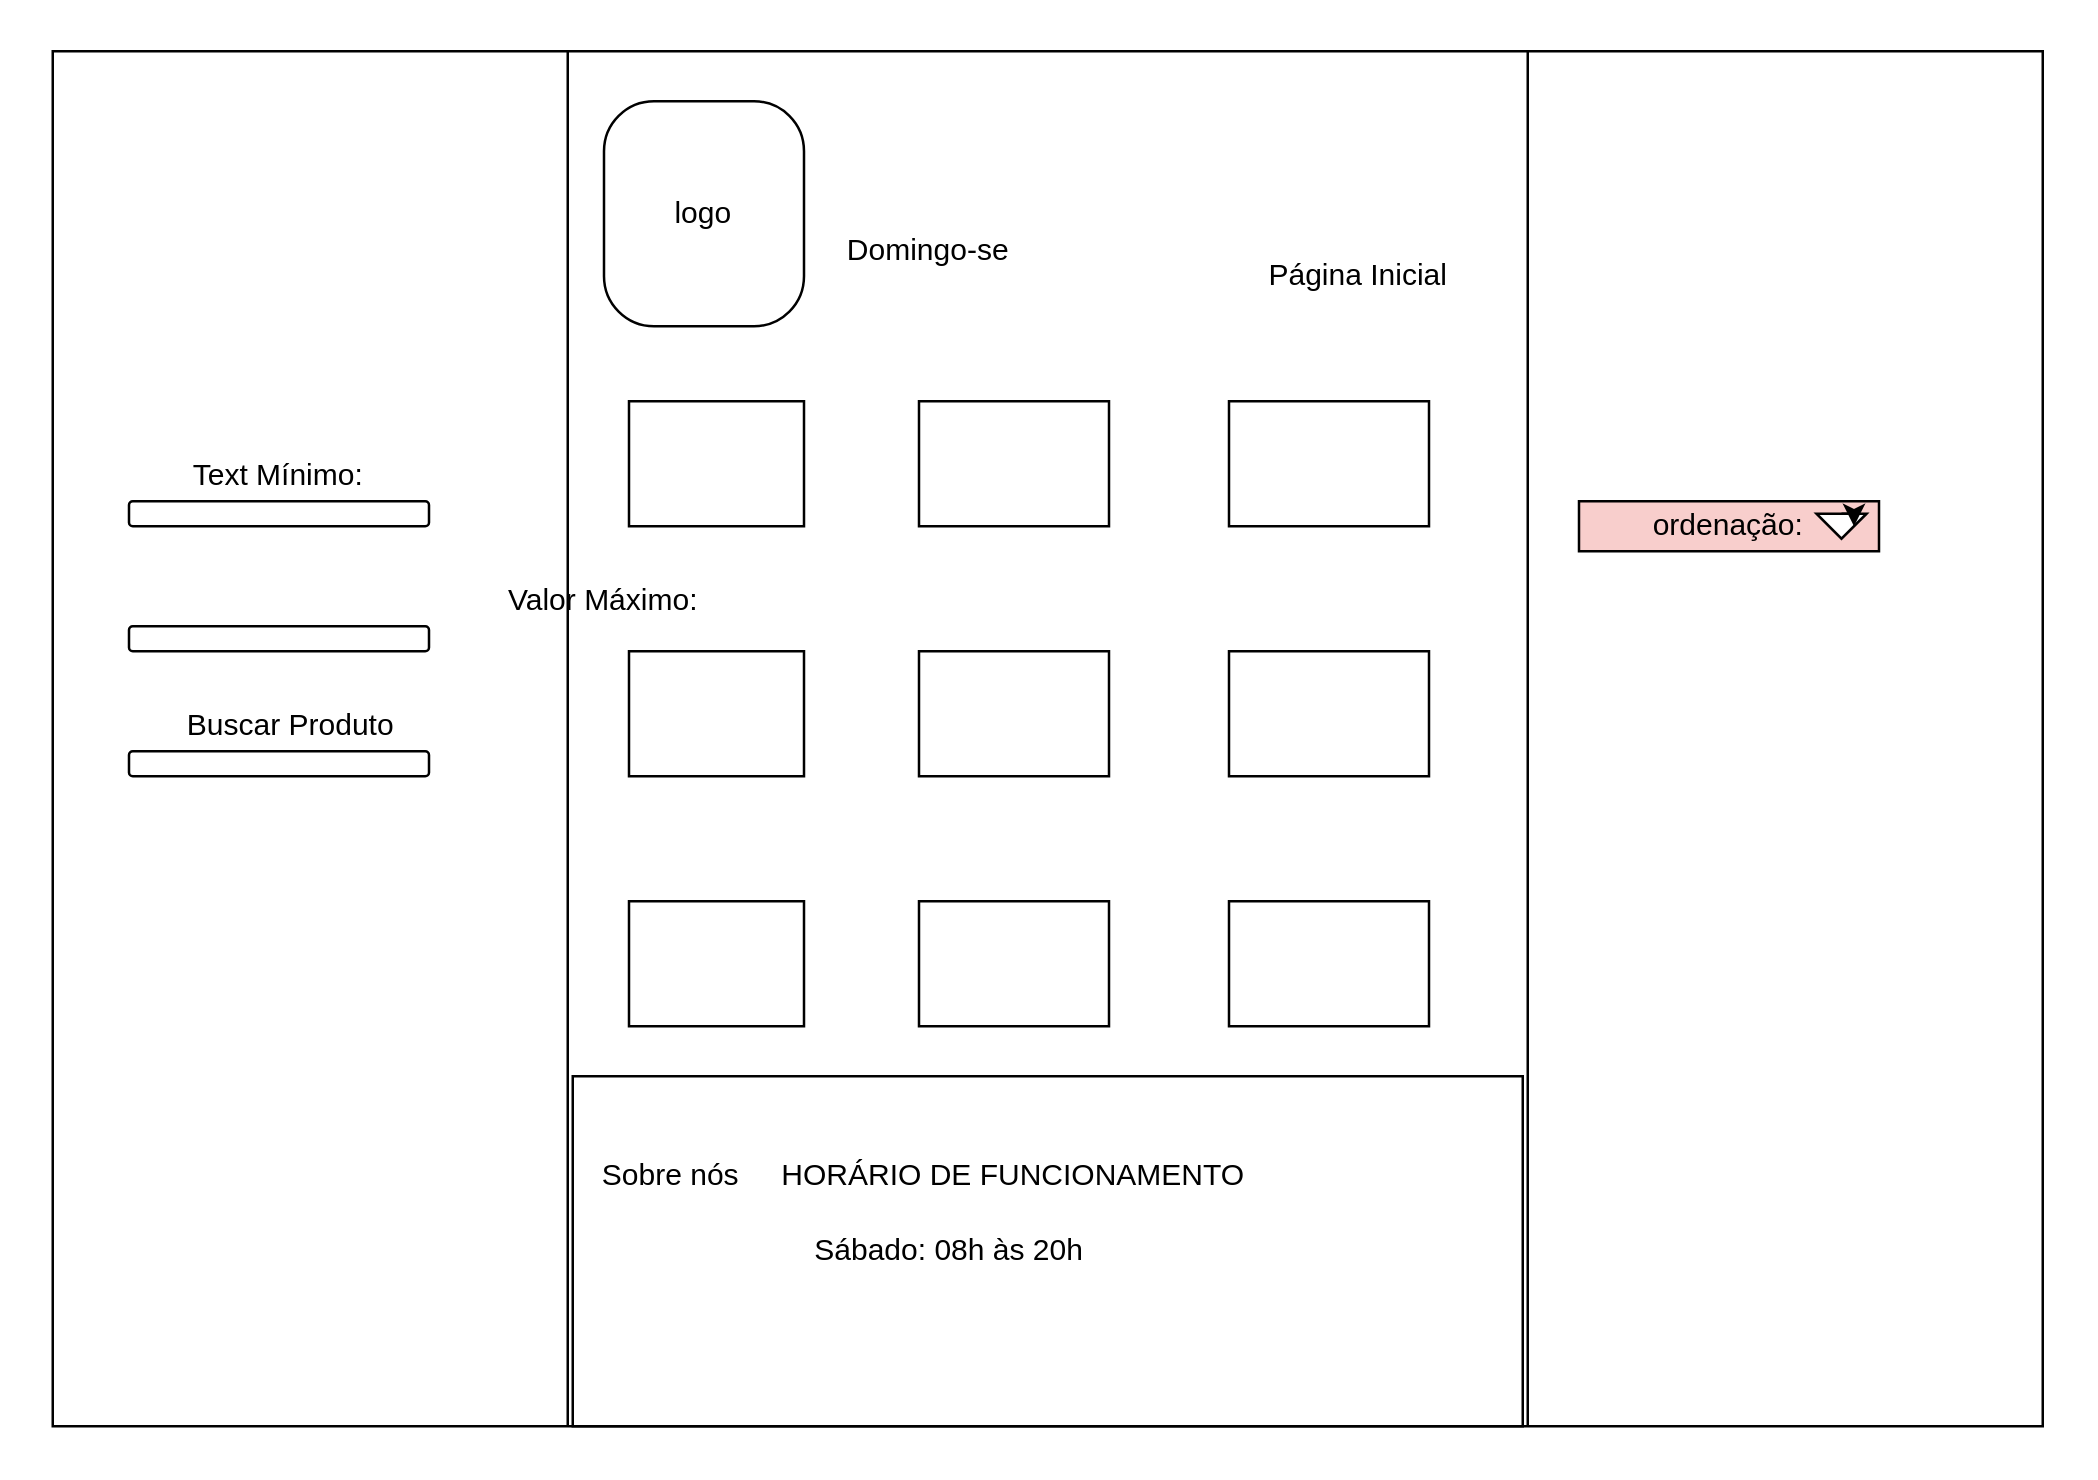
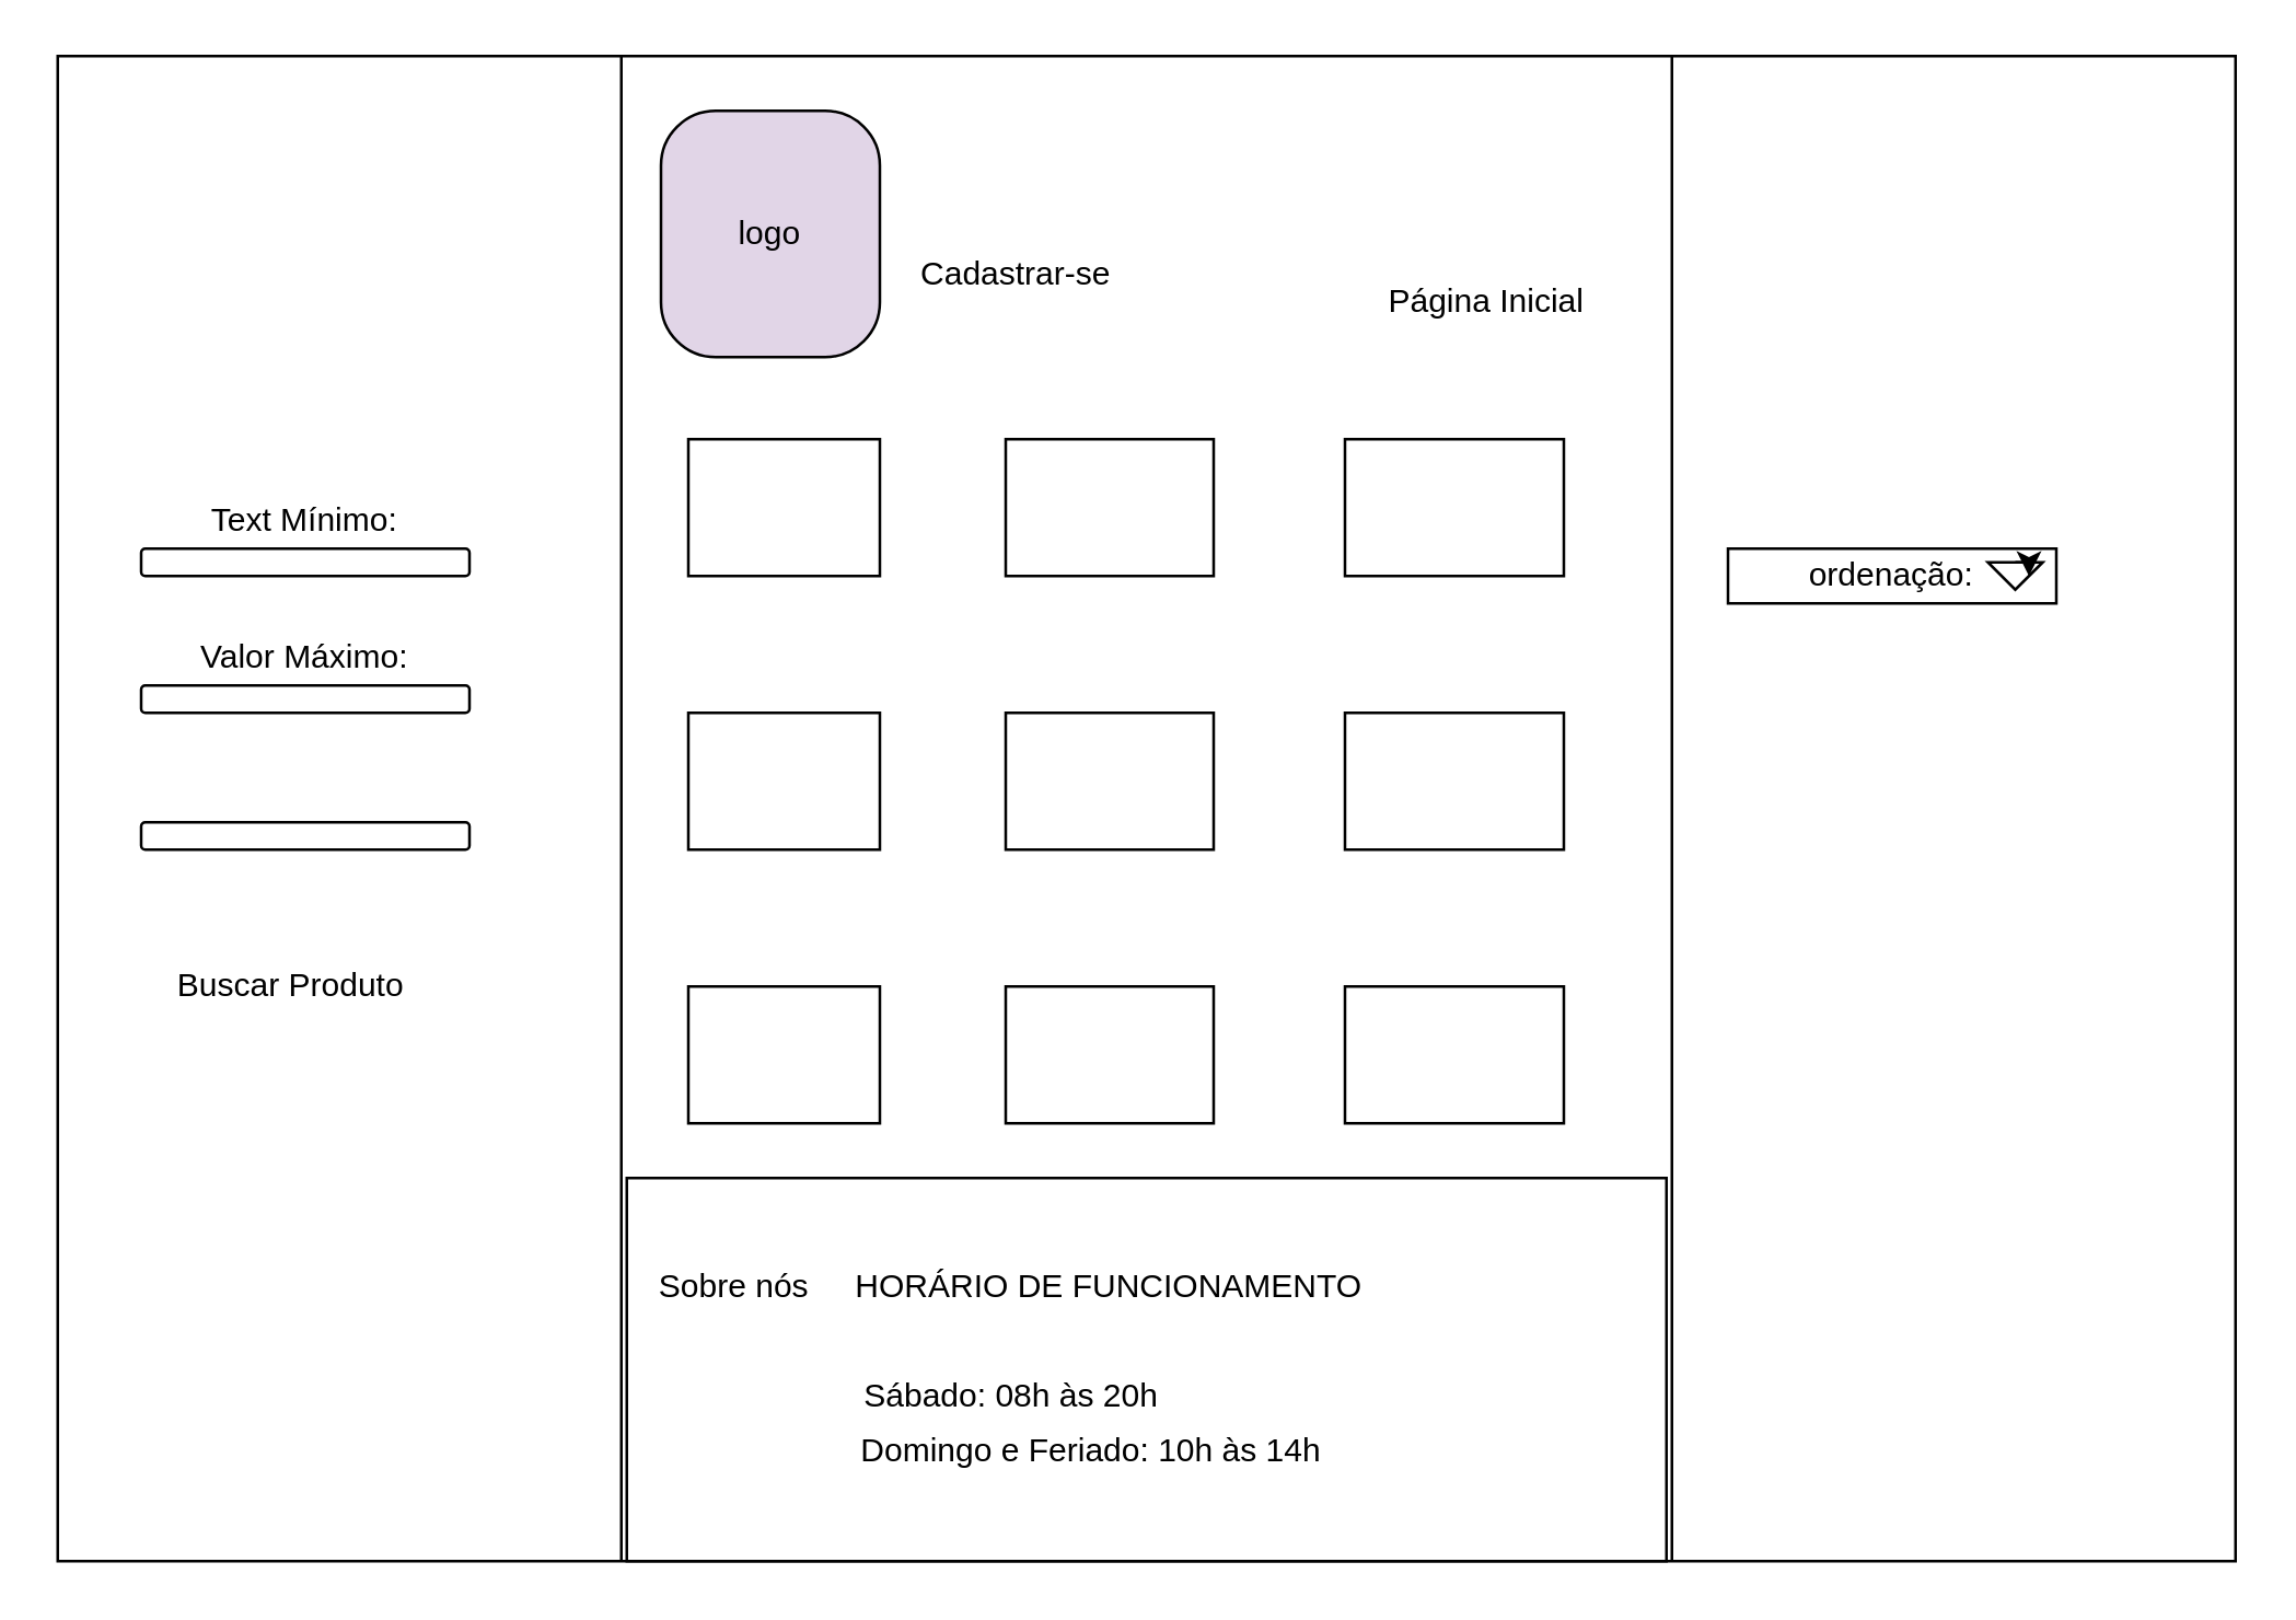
- <mxCell id="21" value="&lt;font style=&quot;vertical-align: inherit&quot;&gt;&lt;font style=&quot;vertical-align: inherit&quot;&gt;logo&lt;/font&gt;&lt;/font&gt;" style="rounded=1;whiteSpace=wrap;html=1;arcSize=25;" vertex="1" parent="1"><mxGeometry x="241" y="40" width="80" height="90" as="geometry" /></mxCell>
+ <mxCell id="21" value="&lt;font style=&quot;vertical-align: inherit&quot;&gt;&lt;font style=&quot;vertical-align: inherit&quot;&gt;logo&lt;/font&gt;&lt;/font&gt;" style="rounded=1;whiteSpace=wrap;html=1;arcSize=25;fillColor=#e1d5e7;" vertex="1" parent="1"><mxGeometry x="241" y="40" width="80" height="90" as="geometry" /></mxCell>
- <mxCell id="22" value="Domingo-se" style="text;html=1;strokeColor=none;fillColor=none;align=center;verticalAlign=middle;whiteSpace=wrap;rounded=0;" vertex="1" parent="1"><mxGeometry x="331" y="90" width="80" height="20" as="geometry" /></mxCell>
+ <mxCell id="22" value="Cadastrar-se" style="text;html=1;strokeColor=none;fillColor=none;align=center;verticalAlign=middle;whiteSpace=wrap;rounded=0;" vertex="1" parent="1"><mxGeometry x="331" y="90" width="80" height="20" as="geometry" /></mxCell>
- <mxCell id="3" value="&lt;font style=&quot;vertical-align: inherit&quot;&gt;&lt;font style=&quot;vertical-align: inherit&quot;&gt;ordenação:&lt;/font&gt;&lt;/font&gt;" style="rounded=0;whiteSpace=wrap;html=1;fillColor=#f8cecc;" vertex="1" parent="1"><mxGeometry x="631" y="200" width="120" height="20" as="geometry" /></mxCell>
+ <mxCell id="3" value="&lt;font style=&quot;vertical-align: inherit&quot;&gt;&lt;font style=&quot;vertical-align: inherit&quot;&gt;ordenação:&lt;/font&gt;&lt;/font&gt;" style="rounded=0;whiteSpace=wrap;html=1;" vertex="1" parent="1"><mxGeometry x="631" y="200" width="120" height="20" as="geometry" /></mxCell>
- <mxCell id="16" value="&lt;font style=&quot;vertical-align: inherit&quot;&gt;&lt;font style=&quot;vertical-align: inherit&quot;&gt;Valor Máximo:&lt;/font&gt;&lt;/font&gt;" style="text;html=1;strokeColor=none;fillColor=none;align=center;verticalAlign=middle;whiteSpace=wrap;rounded=0;" vertex="1" parent="1"><mxGeometry x="201" y="230" width="80" height="20" as="geometry" /></mxCell>
+ <mxCell id="16" value="&lt;font style=&quot;vertical-align: inherit&quot;&gt;&lt;font style=&quot;vertical-align: inherit&quot;&gt;Valor Máximo:&lt;/font&gt;&lt;/font&gt;" style="text;html=1;strokeColor=none;fillColor=none;align=center;verticalAlign=middle;whiteSpace=wrap;rounded=0;" vertex="1" parent="1"><mxGeometry x="71" y="230" width="80" height="20" as="geometry" /></mxCell>
- <mxCell id="18" value="&lt;font style=&quot;vertical-align: inherit&quot;&gt;&lt;font style=&quot;vertical-align: inherit&quot;&gt;Buscar Produto&lt;/font&gt;&lt;/font&gt;" style="text;html=1;strokeColor=none;fillColor=none;align=center;verticalAlign=middle;whiteSpace=wrap;rounded=0;" vertex="1" parent="1"><mxGeometry x="66" y="280" width="100" height="20" as="geometry" /></mxCell>
+ <mxCell id="18" value="&lt;font style=&quot;vertical-align: inherit&quot;&gt;&lt;font style=&quot;vertical-align: inherit&quot;&gt;Buscar Produto&lt;/font&gt;&lt;/font&gt;" style="text;html=1;strokeColor=none;fillColor=none;align=center;verticalAlign=middle;whiteSpace=wrap;rounded=0;" vertex="1" parent="1"><mxGeometry x="56" y="350" width="100" height="20" as="geometry" /></mxCell>
- <mxCell id="26" value="Sábado: 08h às 20h&amp;nbsp;" style="text;html=1;strokeColor=none;fillColor=none;align=center;verticalAlign=middle;whiteSpace=wrap;rounded=0;" vertex="1" parent="1"><mxGeometry x="316" y="490" width="130" height="20" as="geometry" /></mxCell>
+ <mxCell id="26" value="Sábado: 08h às 20h&amp;nbsp;" style="text;html=1;strokeColor=none;fillColor=none;align=center;verticalAlign=middle;whiteSpace=wrap;rounded=0;" vertex="1" parent="1"><mxGeometry x="306" y="500" width="130" height="20" as="geometry" /></mxCell>
+ <mxCell id="27" value="Domingo e Feriado: 10h às 14h" style="text;html=1;strokeColor=none;fillColor=none;align=center;verticalAlign=middle;whiteSpace=wrap;rounded=0;" vertex="1" parent="1"><mxGeometry x="306" y="520" width="185" height="20" as="geometry" /></mxCell>
